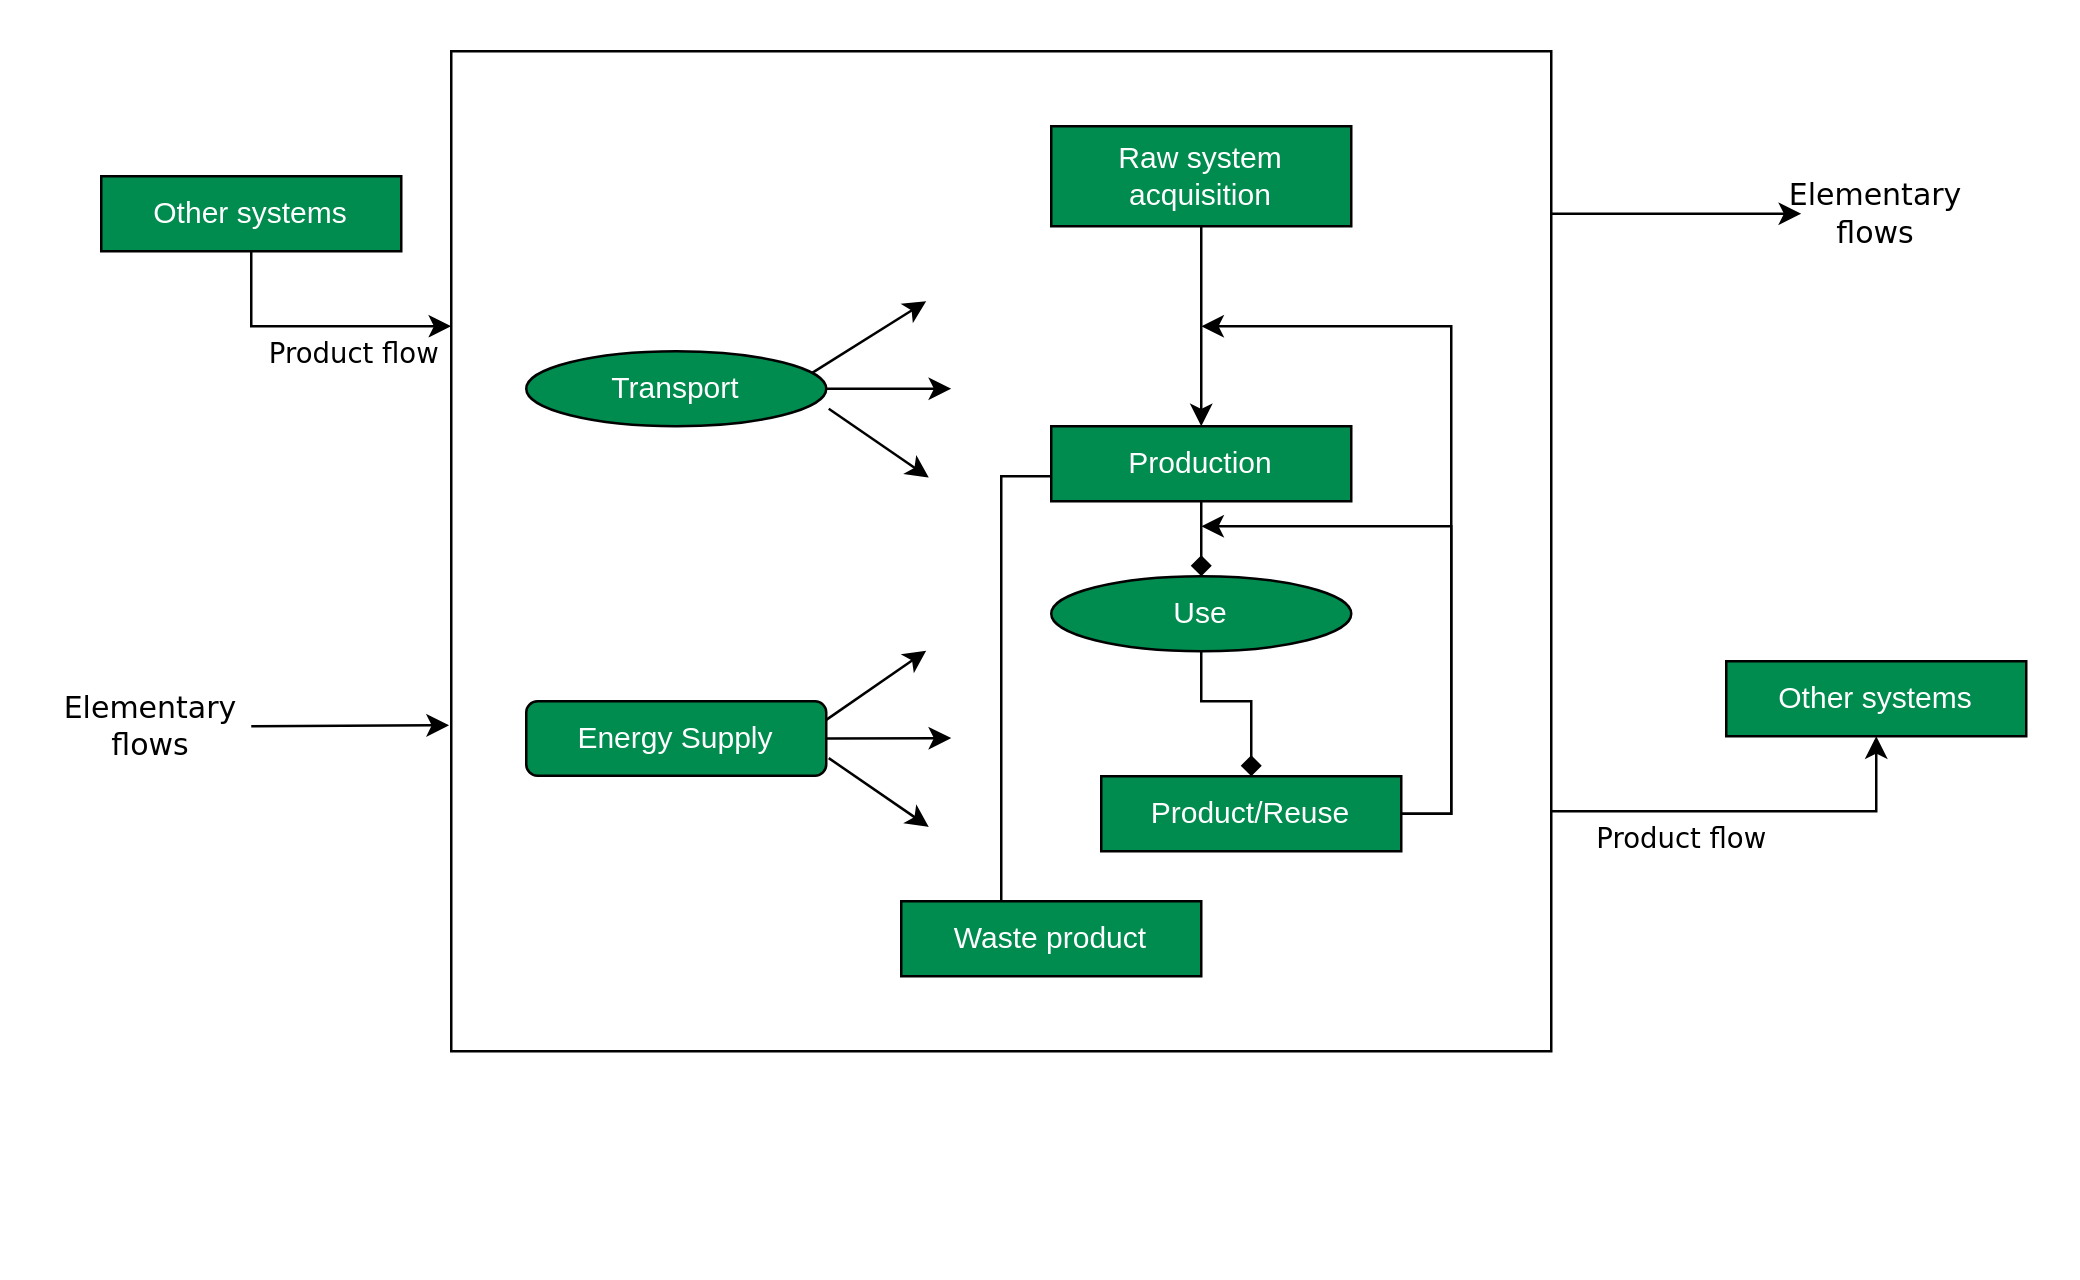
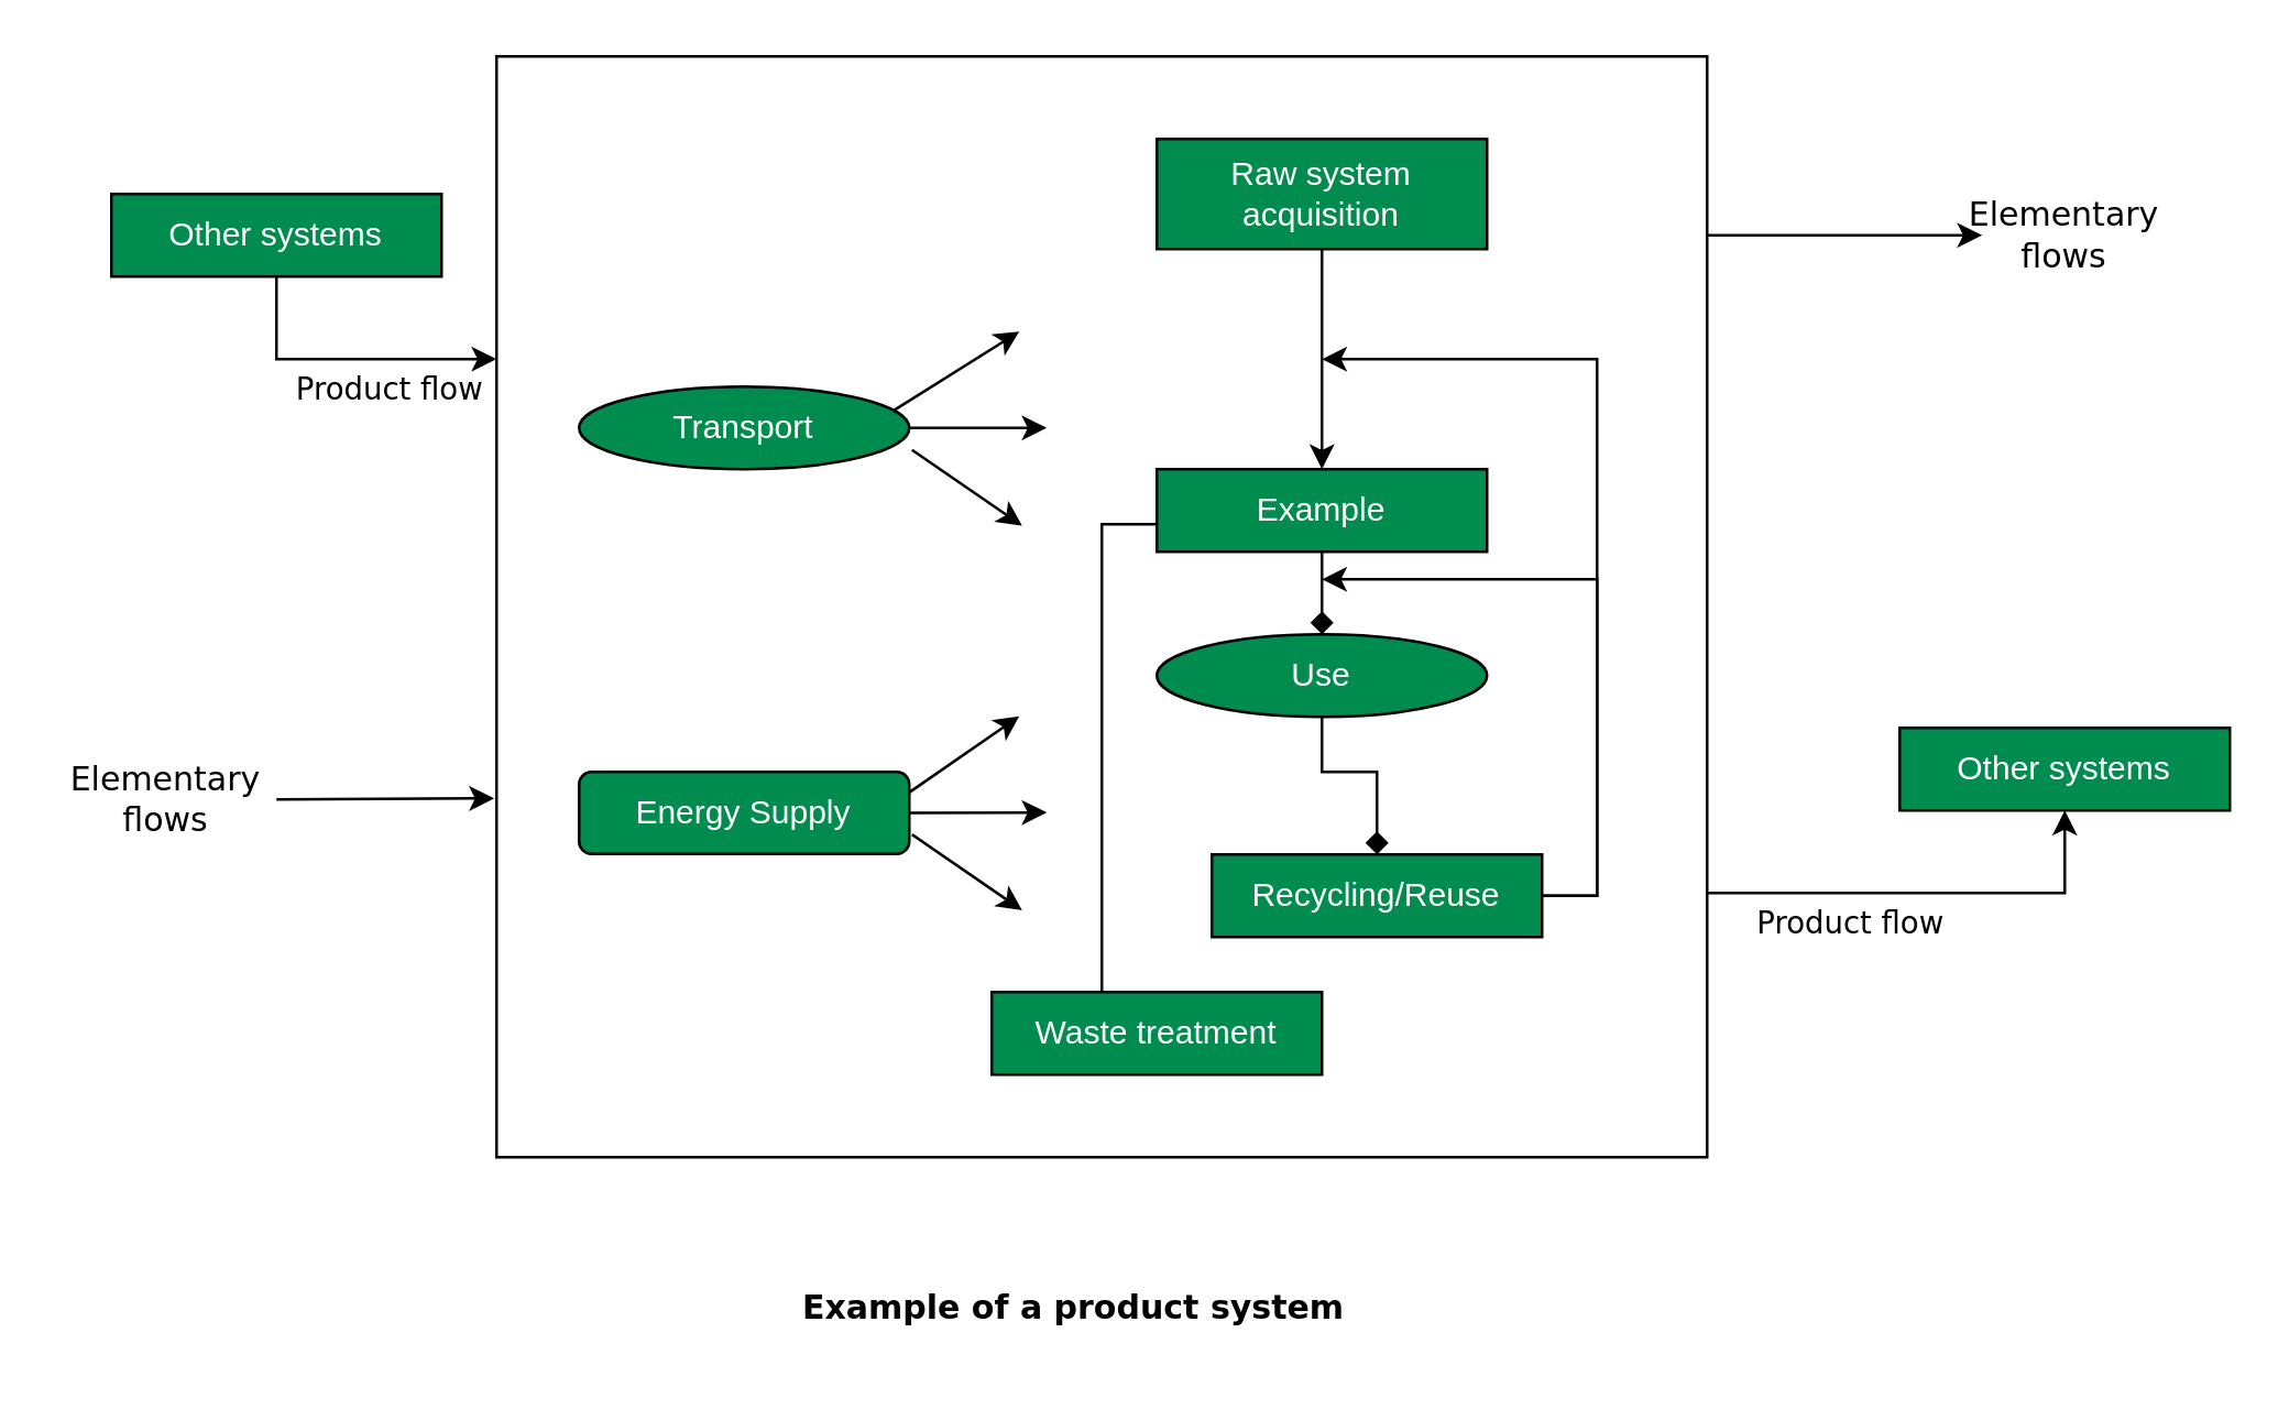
- <mxCell id="23" value="Production" style="rounded=0;whiteSpace=wrap;html=1;strokeColor=#000000;fillColor=#008C4F;fontColor=#FFFFFF;" vertex="1" parent="1"><mxGeometry x="420" y="170" width="120" height="30" as="geometry" /></mxCell>
+ <mxCell id="23" value="Example" style="rounded=0;whiteSpace=wrap;html=1;strokeColor=#000000;fillColor=#008C4F;fontColor=#FFFFFF;" vertex="1" parent="1"><mxGeometry x="420" y="170" width="120" height="30" as="geometry" /></mxCell>
- <mxCell id="27" value="Product/Reuse" style="rounded=0;whiteSpace=wrap;html=1;strokeColor=#000000;fillColor=#008C4F;fontColor=#FFFFFF;" vertex="1" parent="1"><mxGeometry x="440" y="310" width="120" height="30" as="geometry" /></mxCell>
+ <mxCell id="27" value="Recycling/Reuse" style="rounded=0;whiteSpace=wrap;html=1;strokeColor=#000000;fillColor=#008C4F;fontColor=#FFFFFF;" vertex="1" parent="1"><mxGeometry x="440" y="310" width="120" height="30" as="geometry" /></mxCell>
- <mxCell id="29" value="Waste product" style="rounded=0;whiteSpace=wrap;html=1;strokeColor=#000000;fillColor=#008C4F;fontColor=#FFFFFF;" vertex="1" parent="1"><mxGeometry x="360" y="360" width="120" height="30" as="geometry" /></mxCell>
+ <mxCell id="29" value="Waste treatment" style="rounded=0;whiteSpace=wrap;html=1;strokeColor=#000000;fillColor=#008C4F;fontColor=#FFFFFF;" vertex="1" parent="1"><mxGeometry x="360" y="360" width="120" height="30" as="geometry" /></mxCell>
+ <mxCell id="2" value="&lt;blockquote style=&quot;margin: 0 0 0 40px; border: none; padding: 0px;&quot;&gt;&lt;b&gt;Example of a product system&lt;/b&gt;&lt;/blockquote&gt;" style="text;html=1;strokeColor=none;fillColor=none;align=center;verticalAlign=middle;whiteSpace=wrap;rounded=0;fontFamily=Dejavu Sans;fontColor=#000000;" parent="1" vertex="1"><mxGeometry x="120" y="460" width="500" height="30" as="geometry" /></mxCell>
